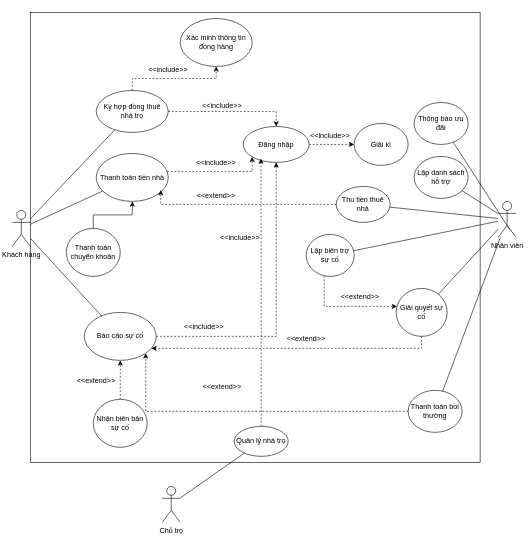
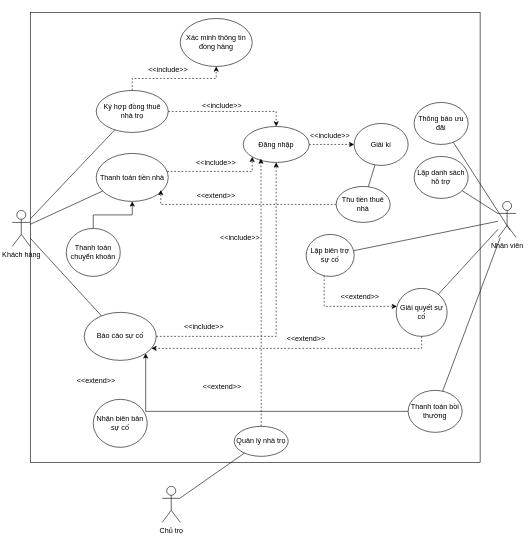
- <mxCell id="29" value="" style="endArrow=none;html=1;rounded=0;" parent="1" source="26" target="5" edge="1"><mxGeometry width="50" height="50" relative="1" as="geometry"><mxPoint x="310" y="370" as="sourcePoint" /><mxPoint x="360" y="320" as="targetPoint" /></mxGeometry></mxCell>
+ <mxCell id="29" value="" style="endArrow=none;html=1;rounded=0;" parent="1" source="26" target="34" edge="1"><mxGeometry width="50" height="50" relative="1" as="geometry"><mxPoint x="310" y="370" as="sourcePoint" /><mxPoint x="360" y="320" as="targetPoint" /></mxGeometry></mxCell>
- <mxCell id="23" style="edgeStyle=orthogonalEdgeStyle;rounded=0;orthogonalLoop=1;jettySize=auto;html=1;dashed=1;" parent="1" source="24" target="15" edge="1"><mxGeometry relative="1" as="geometry" /></mxCell>
- <mxCell id="42" style="edgeStyle=orthogonalEdgeStyle;rounded=0;orthogonalLoop=1;jettySize=auto;html=1;entryX=1;entryY=1;entryDx=0;entryDy=0;dashed=1;" parent="1" source="43" target="15" edge="1"><mxGeometry relative="1" as="geometry" /></mxCell>
+ <mxCell id="42" style="edgeStyle=orthogonalEdgeStyle;rounded=0;orthogonalLoop=1;jettySize=auto;html=1;entryX=1;entryY=1;entryDx=0;entryDy=0;dashed=0;" parent="1" source="43" target="15" edge="1"><mxGeometry relative="1" as="geometry" /></mxCell>
